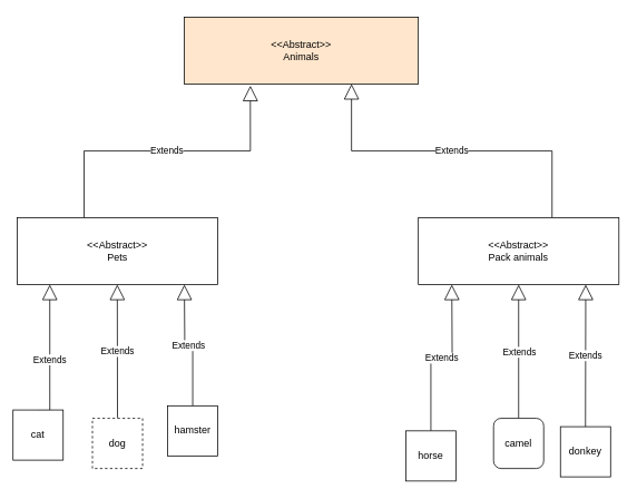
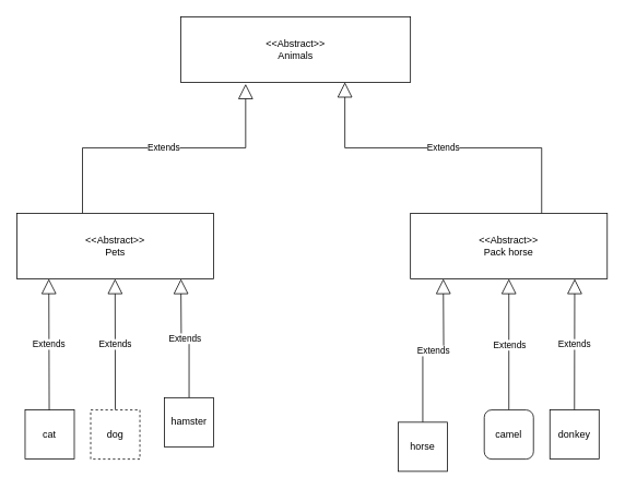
- <mxCell id="2" value="&amp;lt;&amp;lt;Abstract&amp;gt;&amp;gt;&lt;br&gt;Animals" style="rounded=0;whiteSpace=wrap;html=1;fillColor=#ffe6cc;" vertex="1" parent="1"><mxGeometry x="220" y="20" width="280" height="80" as="geometry" /></mxCell>
+ <mxCell id="2" value="&amp;lt;&amp;lt;Abstract&amp;gt;&amp;gt;&lt;br&gt;Animals" style="rounded=0;whiteSpace=wrap;html=1;" vertex="1" parent="1"><mxGeometry x="220" y="20" width="280" height="80" as="geometry" /></mxCell>
- <mxCell id="6" value="&lt;div&gt;&amp;lt;&amp;lt;Abstract&amp;gt;&amp;gt;&lt;/div&gt;&lt;div&gt;&lt;span&gt;Pack animals&lt;/span&gt;&lt;/div&gt;" style="rounded=0;whiteSpace=wrap;html=1;" vertex="1" parent="1"><mxGeometry x="500" y="260" width="240" height="80" as="geometry" /></mxCell>
+ <mxCell id="6" value="&lt;div&gt;&amp;lt;&amp;lt;Abstract&amp;gt;&amp;gt;&lt;/div&gt;&lt;div&gt;&lt;span&gt;Pack horse&lt;/span&gt;&lt;/div&gt;" style="rounded=0;whiteSpace=wrap;html=1;" vertex="1" parent="1"><mxGeometry x="500" y="260" width="240" height="80" as="geometry" /></mxCell>
- <mxCell id="13" value="cat" style="rounded=0;whiteSpace=wrap;html=1;" vertex="1" parent="1"><mxGeometry x="15" y="490" width="60" height="60" as="geometry" /></mxCell>
+ <mxCell id="13" value="cat" style="rounded=0;whiteSpace=wrap;html=1;" vertex="1" parent="1"><mxGeometry x="30" y="500" width="60" height="60" as="geometry" /></mxCell>
- <mxCell id="18" value="donkey" style="rounded=0;whiteSpace=wrap;html=1;" vertex="1" parent="1"><mxGeometry x="670" y="510" width="60" height="60" as="geometry" /></mxCell>
+ <mxCell id="18" value="donkey" style="rounded=0;whiteSpace=wrap;html=1;" vertex="1" parent="1"><mxGeometry x="670" y="500" width="60" height="60" as="geometry" /></mxCell>
